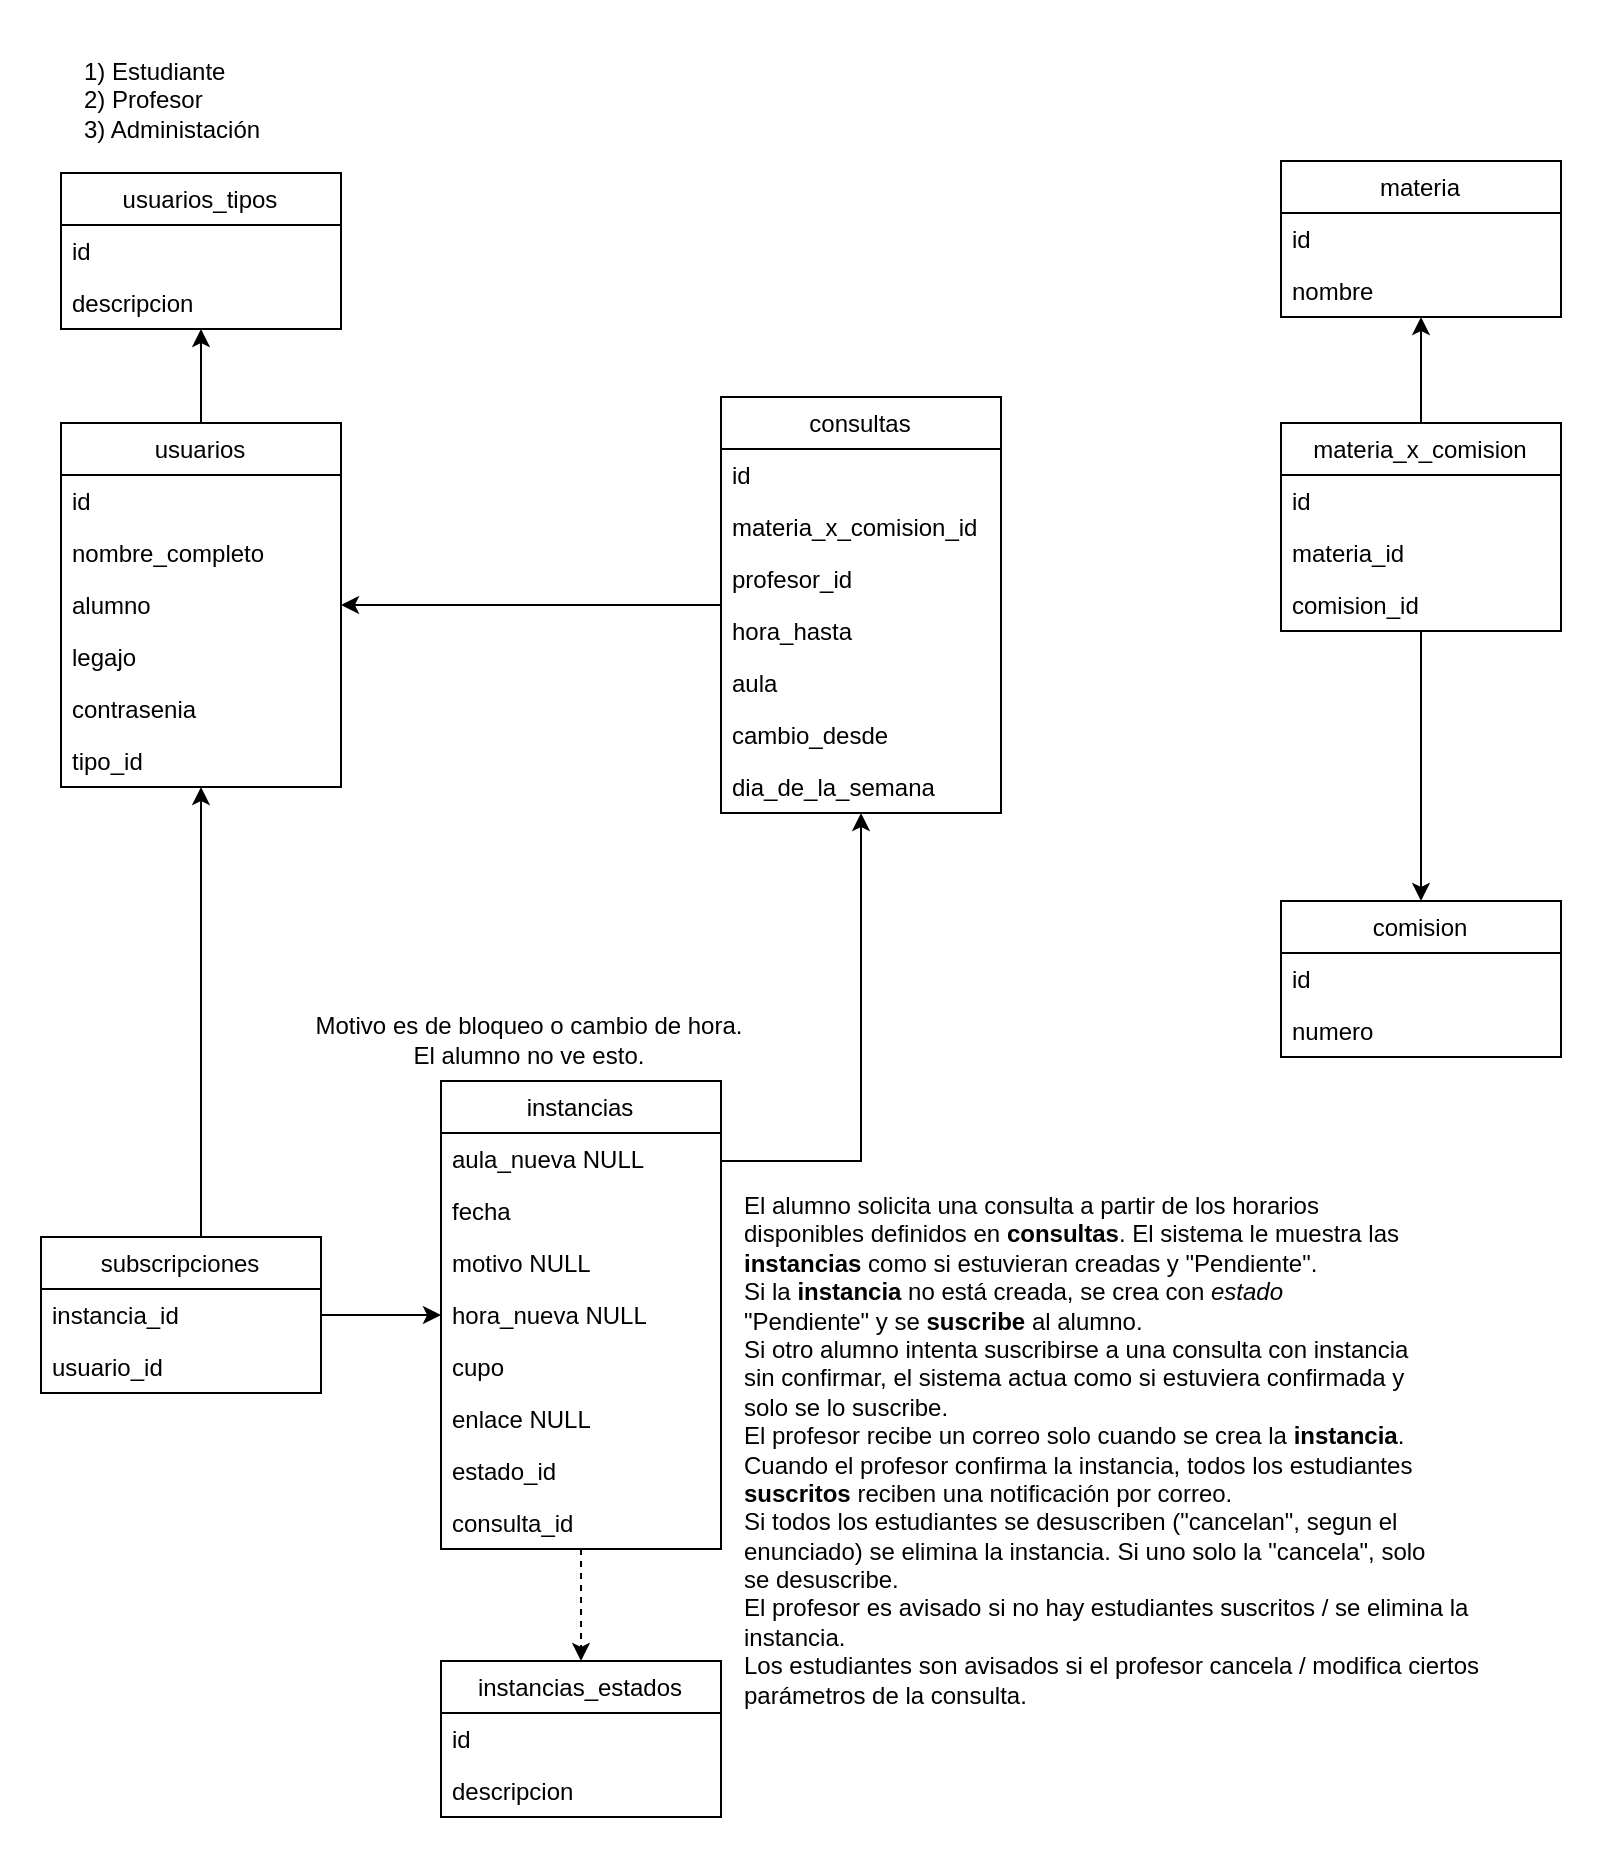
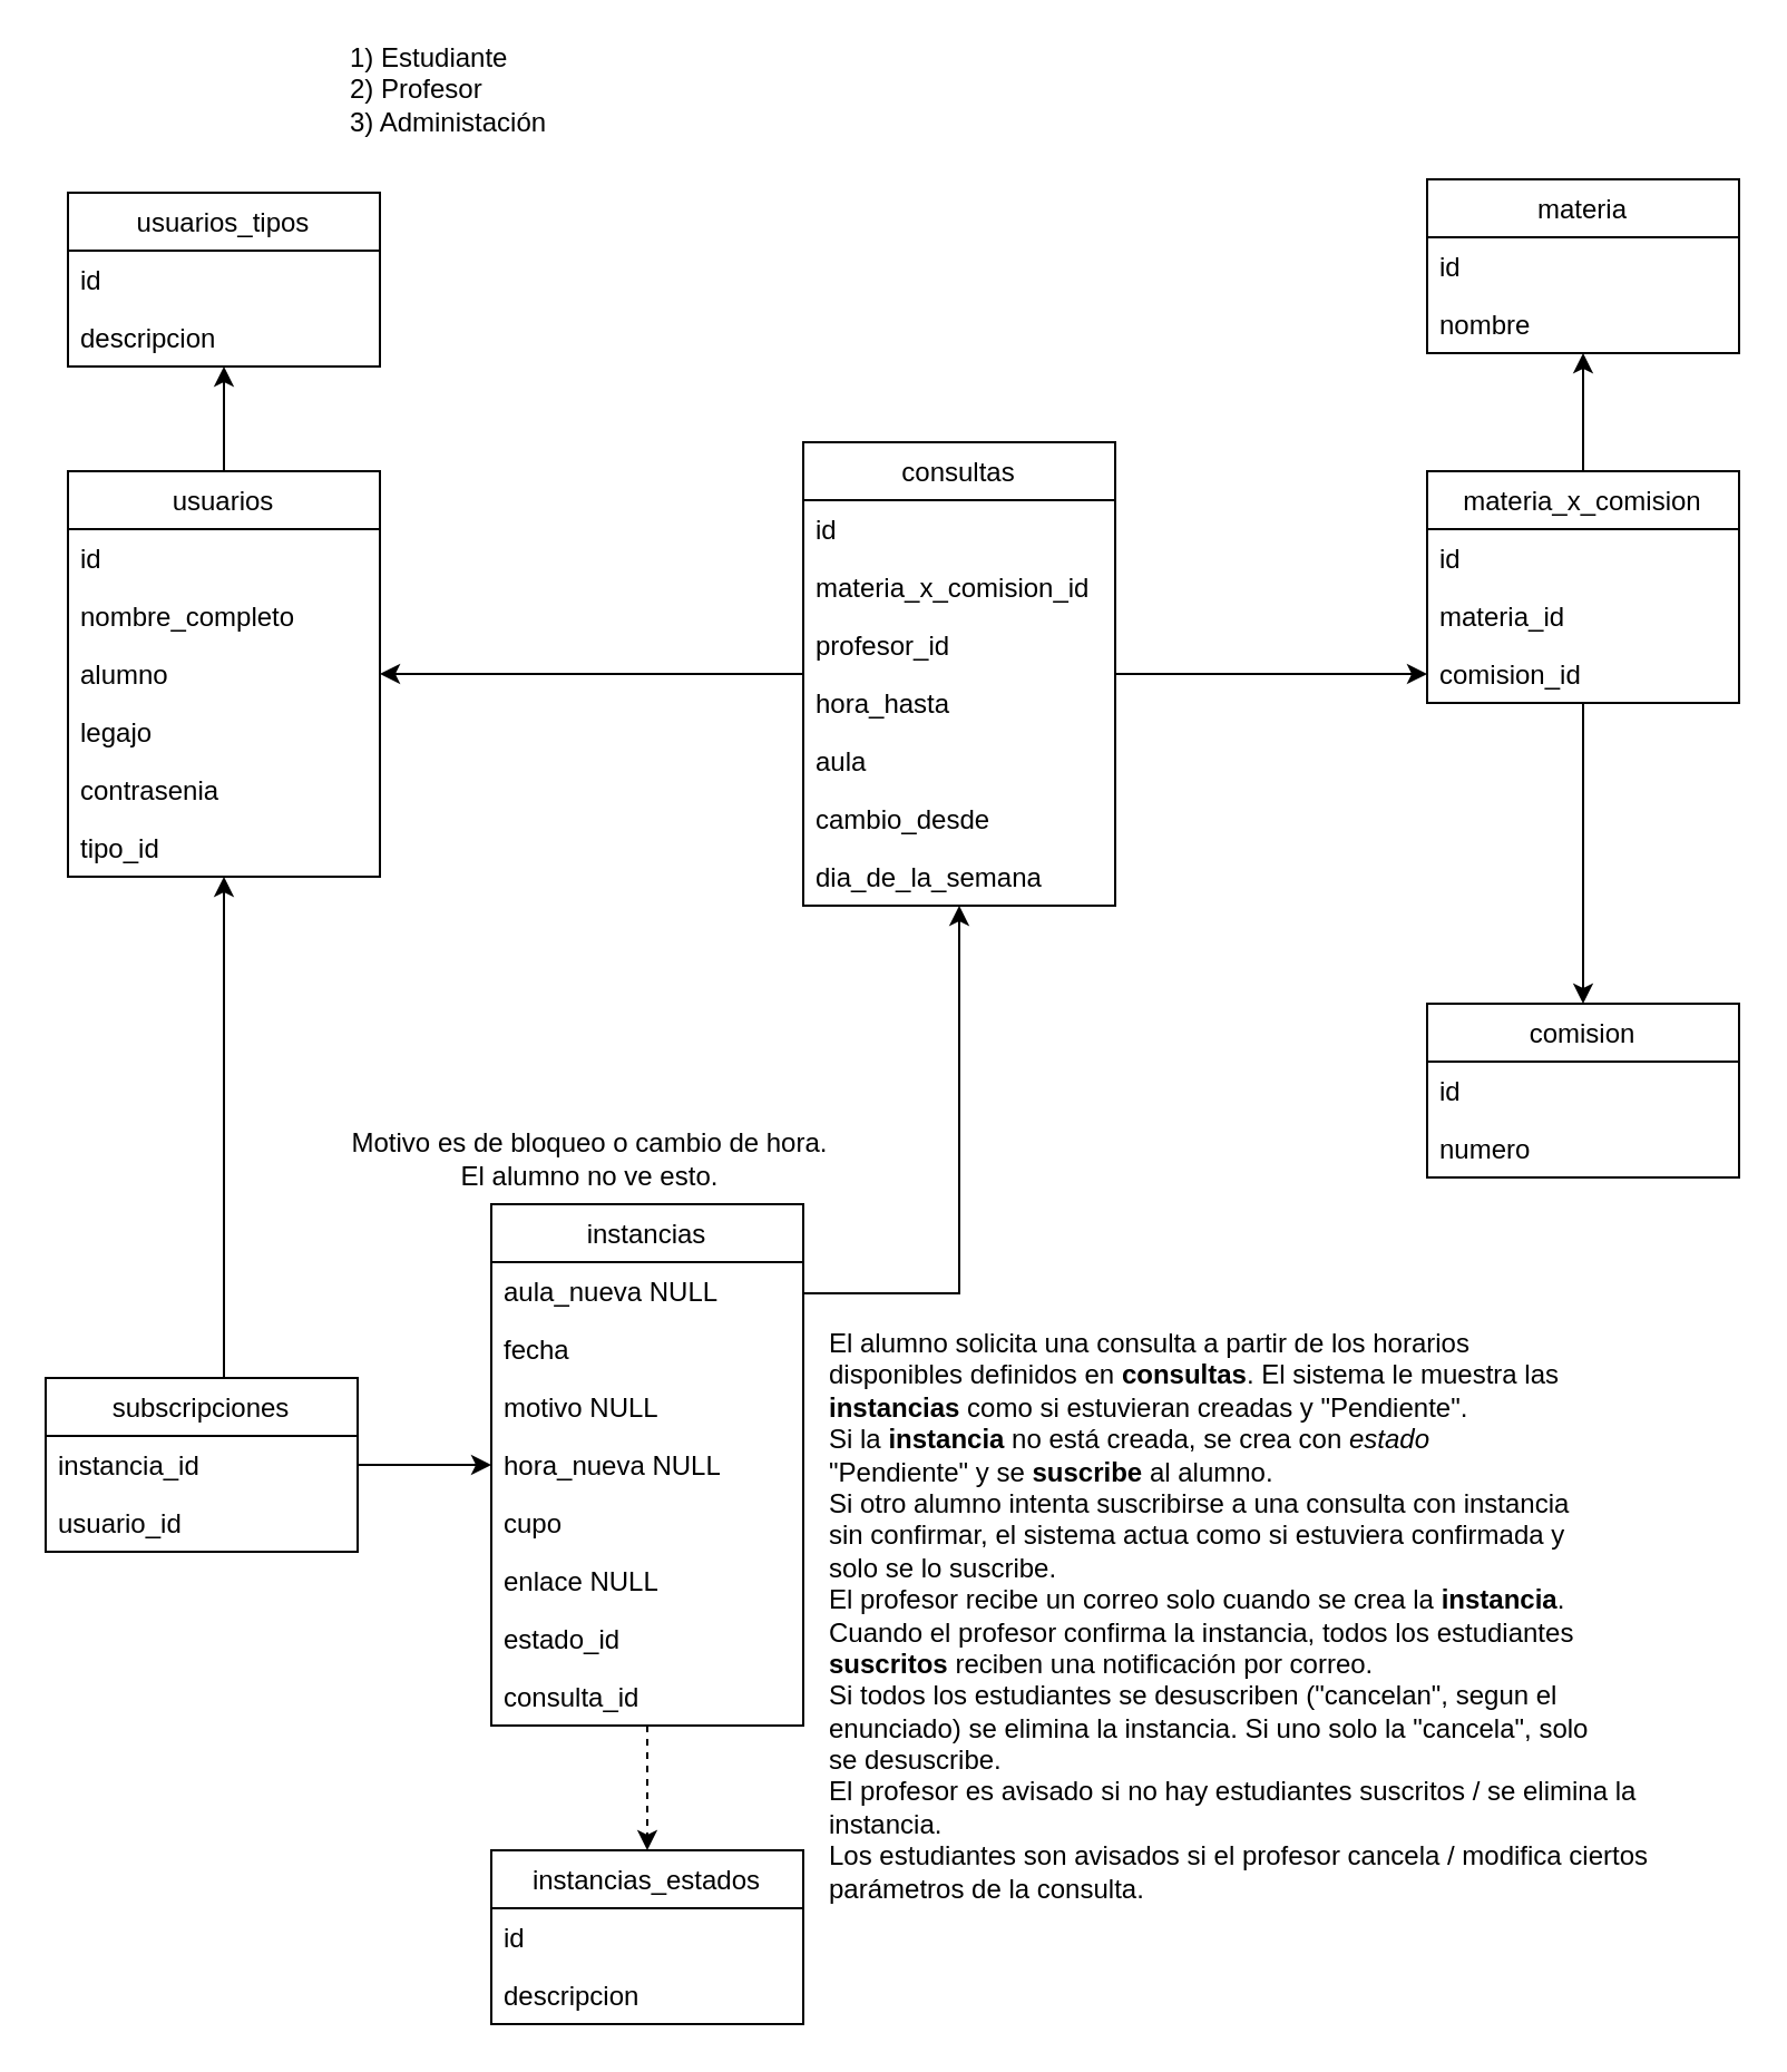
- <mxCell id="55" value="1) Estudiante&lt;div&gt;2) Profesor&lt;/div&gt;&lt;div&gt;3) Administación&lt;br&gt;&lt;/div&gt;" style="text;html=1;align=left;verticalAlign=middle;resizable=0;points=[];autosize=1;strokeColor=none;fillColor=none;" parent="1" vertex="1"><mxGeometry x="40" y="20" width="120" height="60" as="geometry" /></mxCell>
+ <mxCell id="55" value="1) Estudiante&lt;div&gt;2) Profesor&lt;/div&gt;&lt;div&gt;3) Administación&lt;br&gt;&lt;/div&gt;" style="text;html=1;align=left;verticalAlign=middle;resizable=0;points=[];autosize=1;strokeColor=none;fillColor=none;" parent="1" vertex="1"><mxGeometry x="155" y="10" width="120" height="60" as="geometry" /></mxCell>
+ <mxCell id="26" style="edgeStyle=orthogonalEdgeStyle;rounded=0;orthogonalLoop=1;jettySize=auto;html=1;" parent="1" source="27" target="21" edge="1"><mxGeometry relative="1" as="geometry"><Array as="points"><mxPoint x="610" y="302" /><mxPoint x="610" y="302" /></Array></mxGeometry></mxCell>
